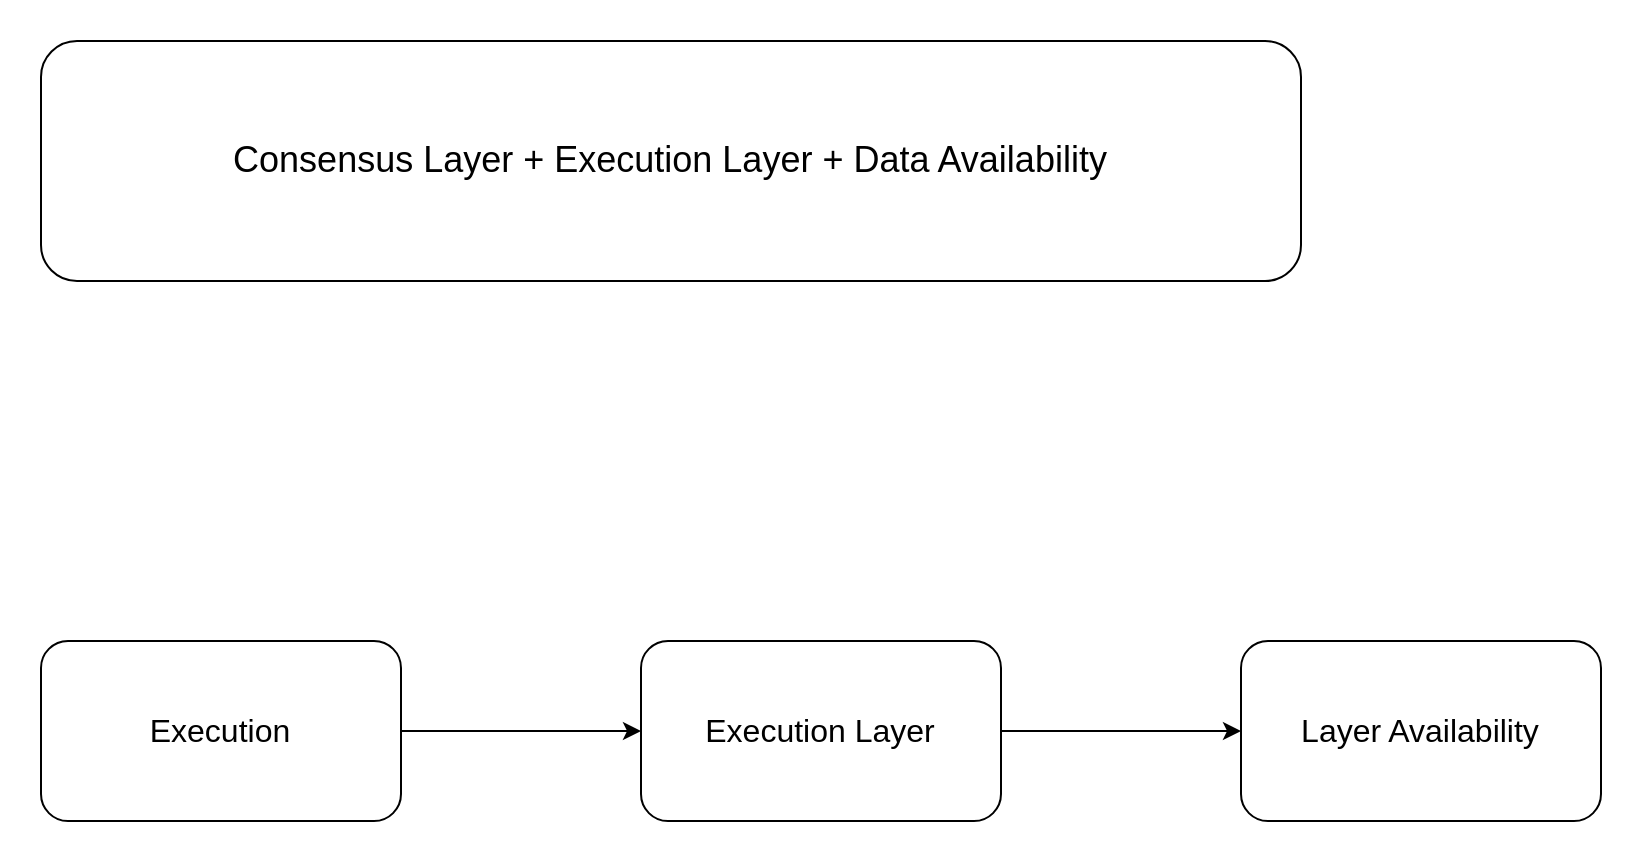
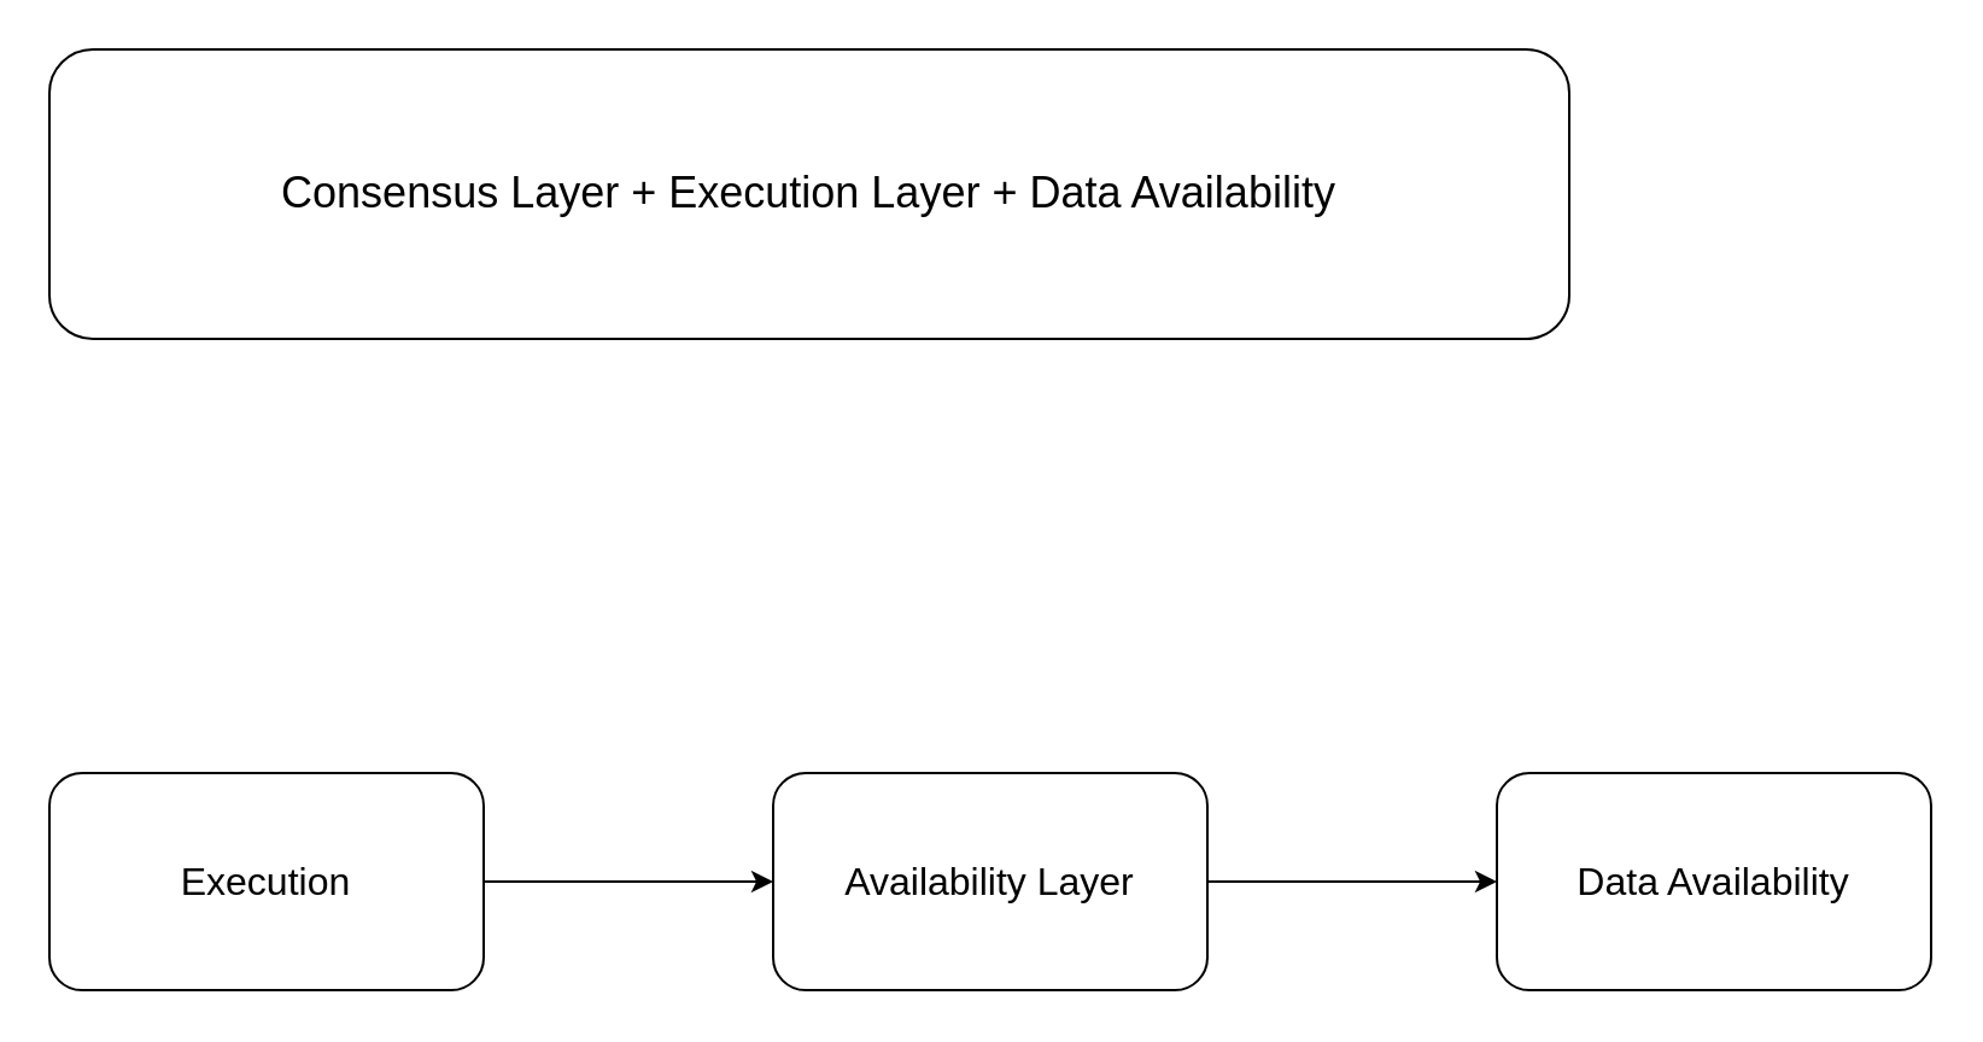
- <mxCell id="6" value="&lt;font size=&quot;3&quot;&gt;Execution Layer&lt;/font&gt;" style="rounded=1;whiteSpace=wrap;html=1;" vertex="1" parent="1"><mxGeometry x="320" y="320" width="180" height="90" as="geometry" /></mxCell>
+ <mxCell id="6" value="&lt;font size=&quot;3&quot;&gt;Availability Layer&lt;/font&gt;" style="rounded=1;whiteSpace=wrap;html=1;" vertex="1" parent="1"><mxGeometry x="320" y="320" width="180" height="90" as="geometry" /></mxCell>
- <mxCell id="7" value="&lt;font size=&quot;3&quot;&gt;Layer Availability&lt;/font&gt;" style="rounded=1;whiteSpace=wrap;html=1;" vertex="1" parent="1"><mxGeometry x="620" y="320" width="180" height="90" as="geometry" /></mxCell>
+ <mxCell id="7" value="&lt;font size=&quot;3&quot;&gt;Data Availability&lt;/font&gt;" style="rounded=1;whiteSpace=wrap;html=1;" vertex="1" parent="1"><mxGeometry x="620" y="320" width="180" height="90" as="geometry" /></mxCell>
